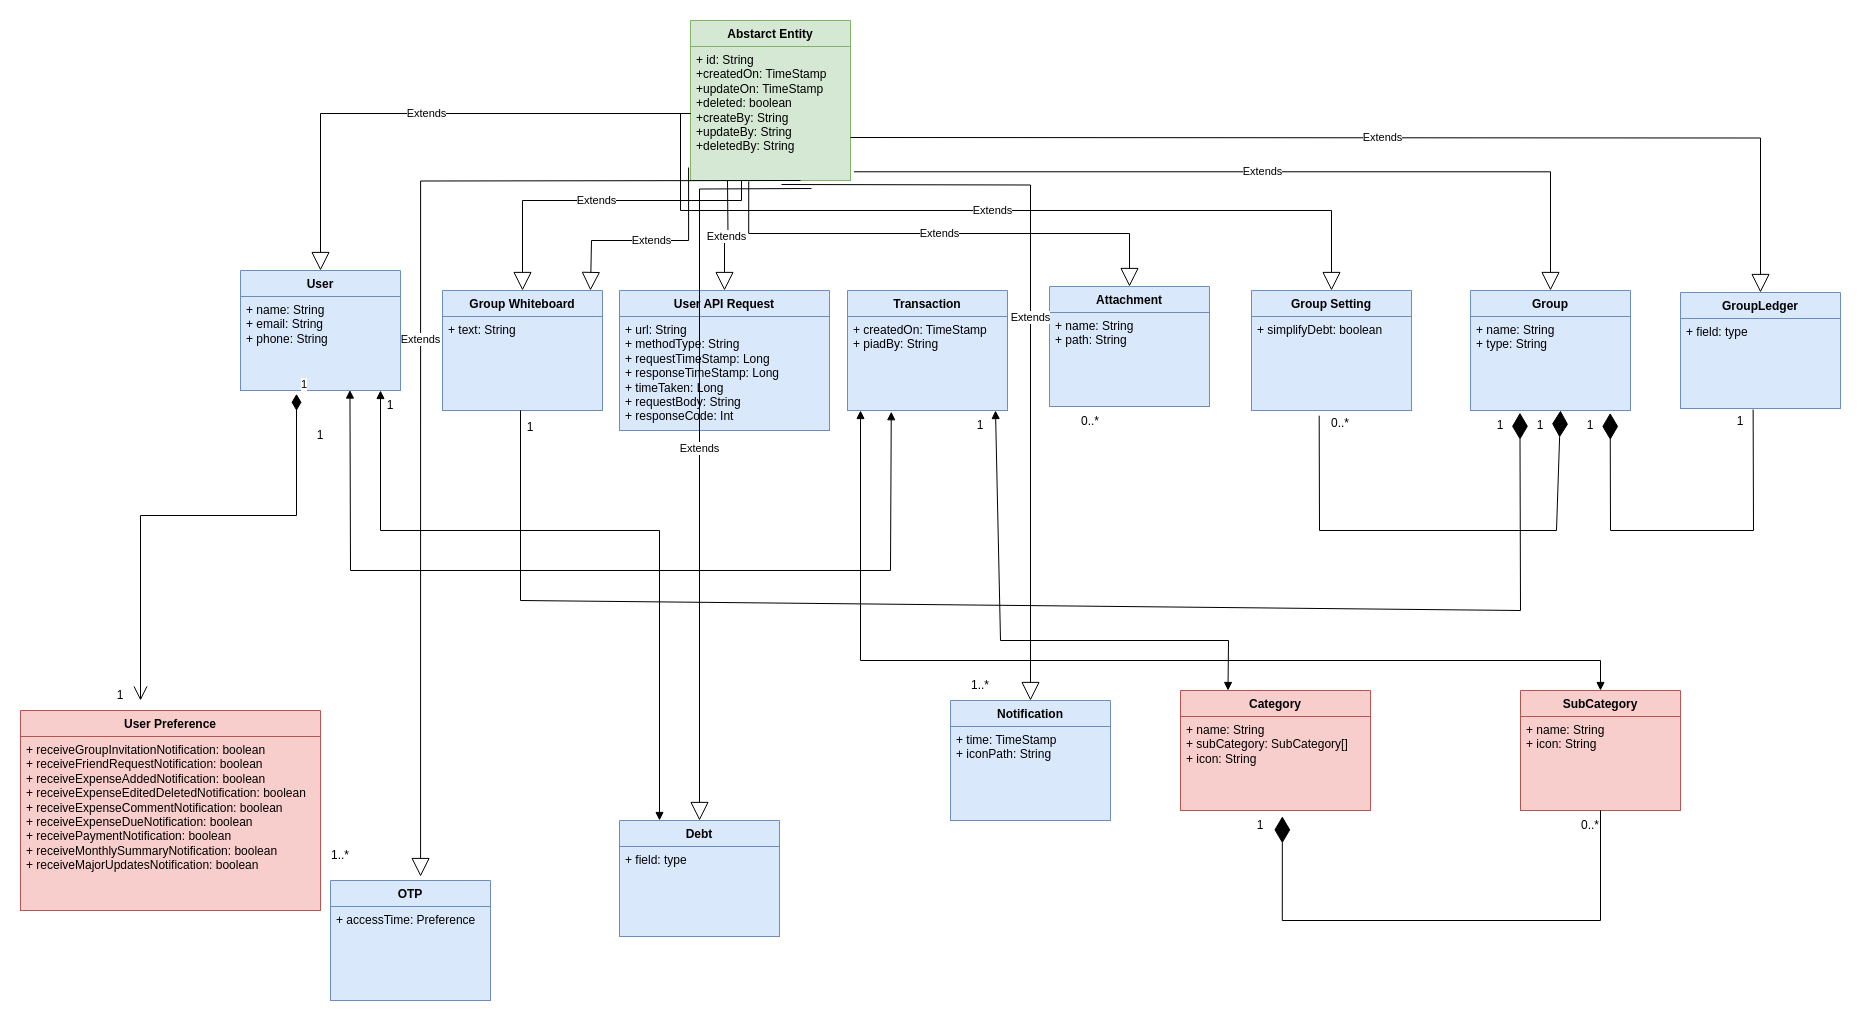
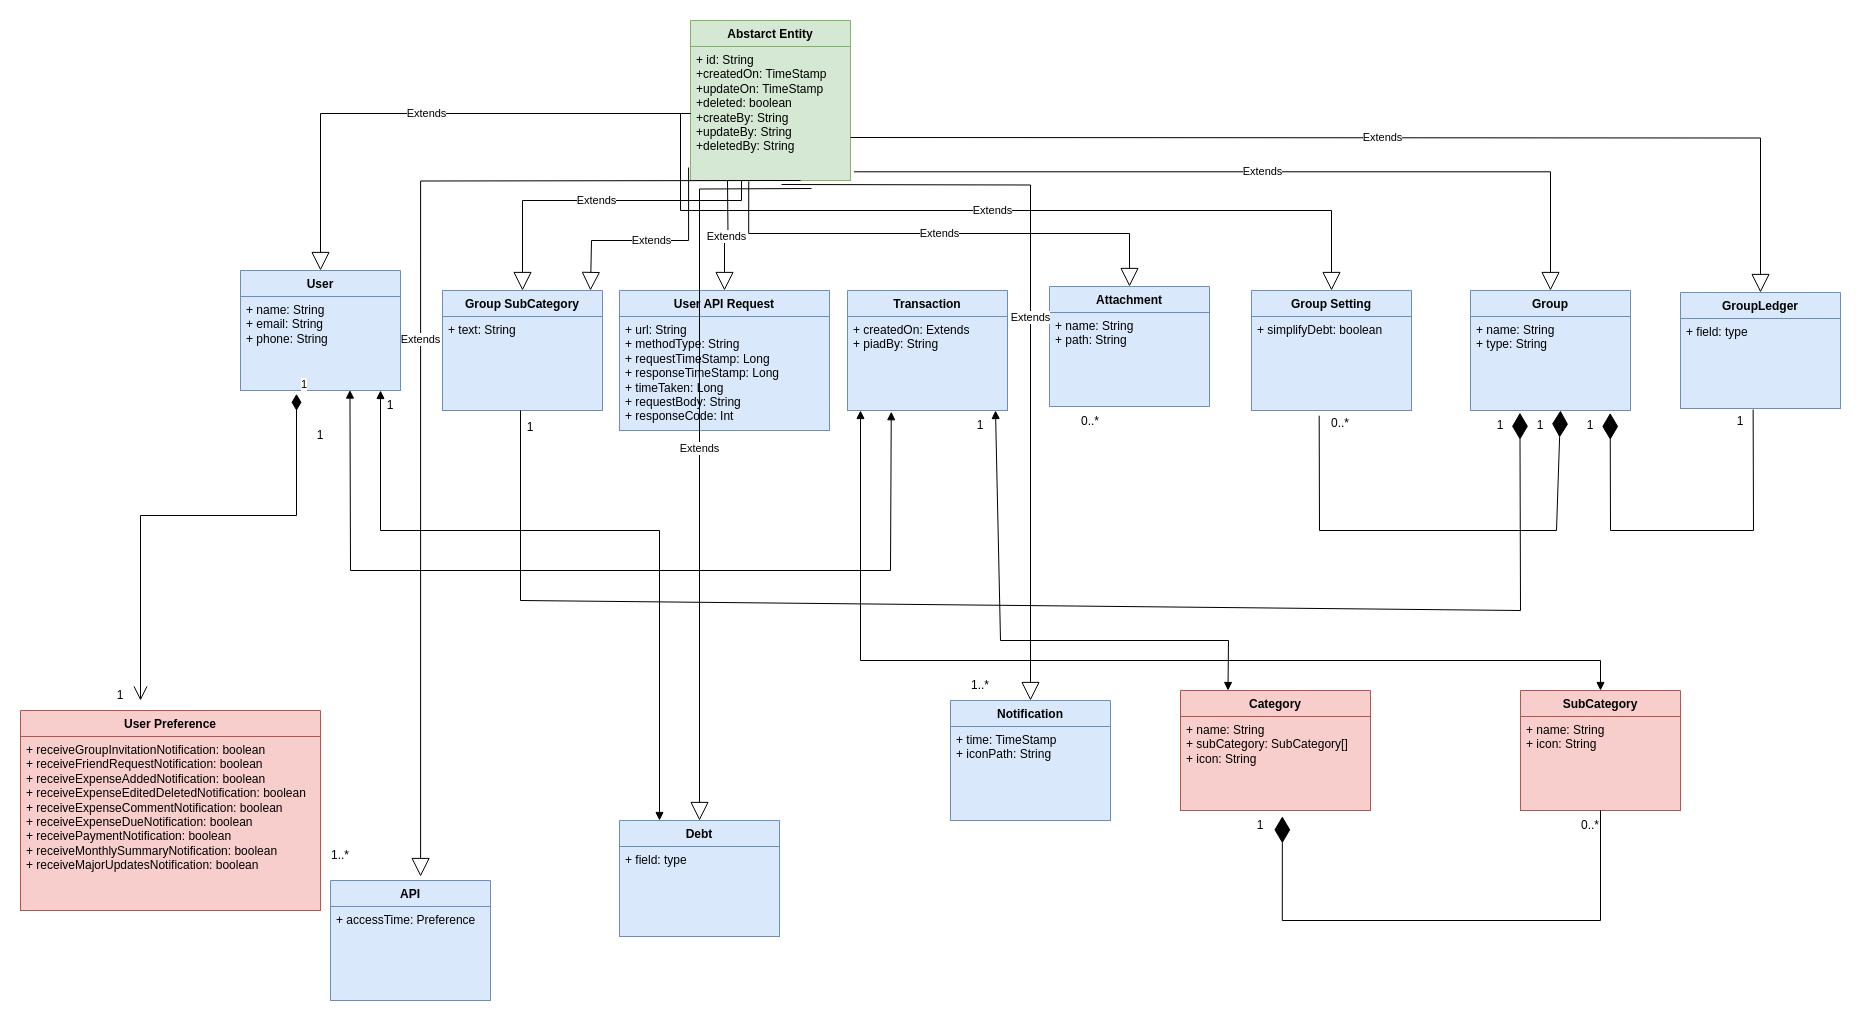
- <mxCell id="16" value="Group Whiteboard" style="swimlane;fontStyle=1;align=center;verticalAlign=top;childLayout=stackLayout;horizontal=1;startSize=26;horizontalStack=0;resizeParent=1;resizeParentMax=0;resizeLast=0;collapsible=1;marginBottom=0;whiteSpace=wrap;html=1;fillColor=#dae8fc;strokeColor=#6c8ebf;" parent="1" vertex="1"><mxGeometry x="442" y="290" width="160" height="120" as="geometry" /></mxCell>
+ <mxCell id="16" value="Group SubCategory" style="swimlane;fontStyle=1;align=center;verticalAlign=top;childLayout=stackLayout;horizontal=1;startSize=26;horizontalStack=0;resizeParent=1;resizeParentMax=0;resizeLast=0;collapsible=1;marginBottom=0;whiteSpace=wrap;html=1;fillColor=#dae8fc;strokeColor=#6c8ebf;" parent="1" vertex="1"><mxGeometry x="442" y="290" width="160" height="120" as="geometry" /></mxCell>
- <mxCell id="5" value="+ createdOn: TimeStamp&lt;br&gt;+ piadBy: String" style="text;strokeColor=#6c8ebf;fillColor=#dae8fc;align=left;verticalAlign=top;spacingLeft=4;spacingRight=4;overflow=hidden;rotatable=0;points=[[0,0.5],[1,0.5]];portConstraint=eastwest;whiteSpace=wrap;html=1;" parent="4" vertex="1"><mxGeometry y="26" width="160" height="94" as="geometry" /></mxCell>
+ <mxCell id="5" value="+ createdOn: Extends&lt;br&gt;+ piadBy: String" style="text;strokeColor=#6c8ebf;fillColor=#dae8fc;align=left;verticalAlign=top;spacingLeft=4;spacingRight=4;overflow=hidden;rotatable=0;points=[[0,0.5],[1,0.5]];portConstraint=eastwest;whiteSpace=wrap;html=1;" parent="4" vertex="1"><mxGeometry y="26" width="160" height="94" as="geometry" /></mxCell>
- <mxCell id="28" value="OTP" style="swimlane;fontStyle=1;align=center;verticalAlign=top;childLayout=stackLayout;horizontal=1;startSize=26;horizontalStack=0;resizeParent=1;resizeParentMax=0;resizeLast=0;collapsible=1;marginBottom=0;whiteSpace=wrap;html=1;fillColor=#dae8fc;strokeColor=#6c8ebf;" parent="1" vertex="1"><mxGeometry x="330" y="880" width="160" height="120" as="geometry" /></mxCell>
+ <mxCell id="28" value="API" style="swimlane;fontStyle=1;align=center;verticalAlign=top;childLayout=stackLayout;horizontal=1;startSize=26;horizontalStack=0;resizeParent=1;resizeParentMax=0;resizeLast=0;collapsible=1;marginBottom=0;whiteSpace=wrap;html=1;fillColor=#dae8fc;strokeColor=#6c8ebf;" parent="1" vertex="1"><mxGeometry x="330" y="880" width="160" height="120" as="geometry" /></mxCell>
